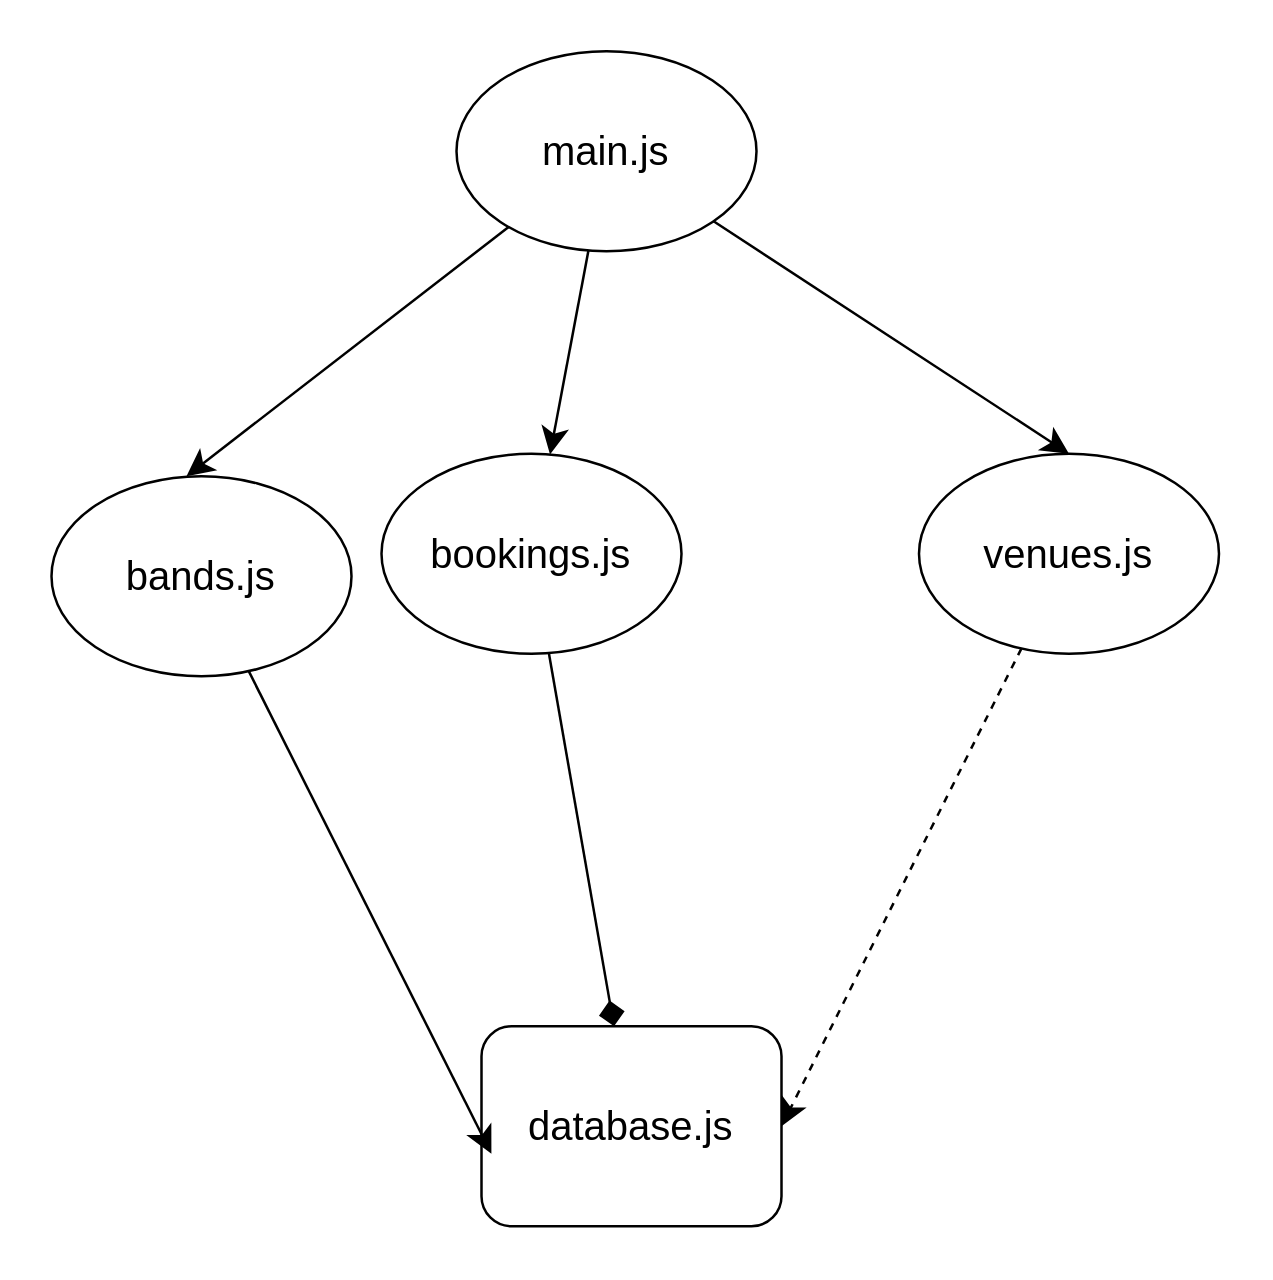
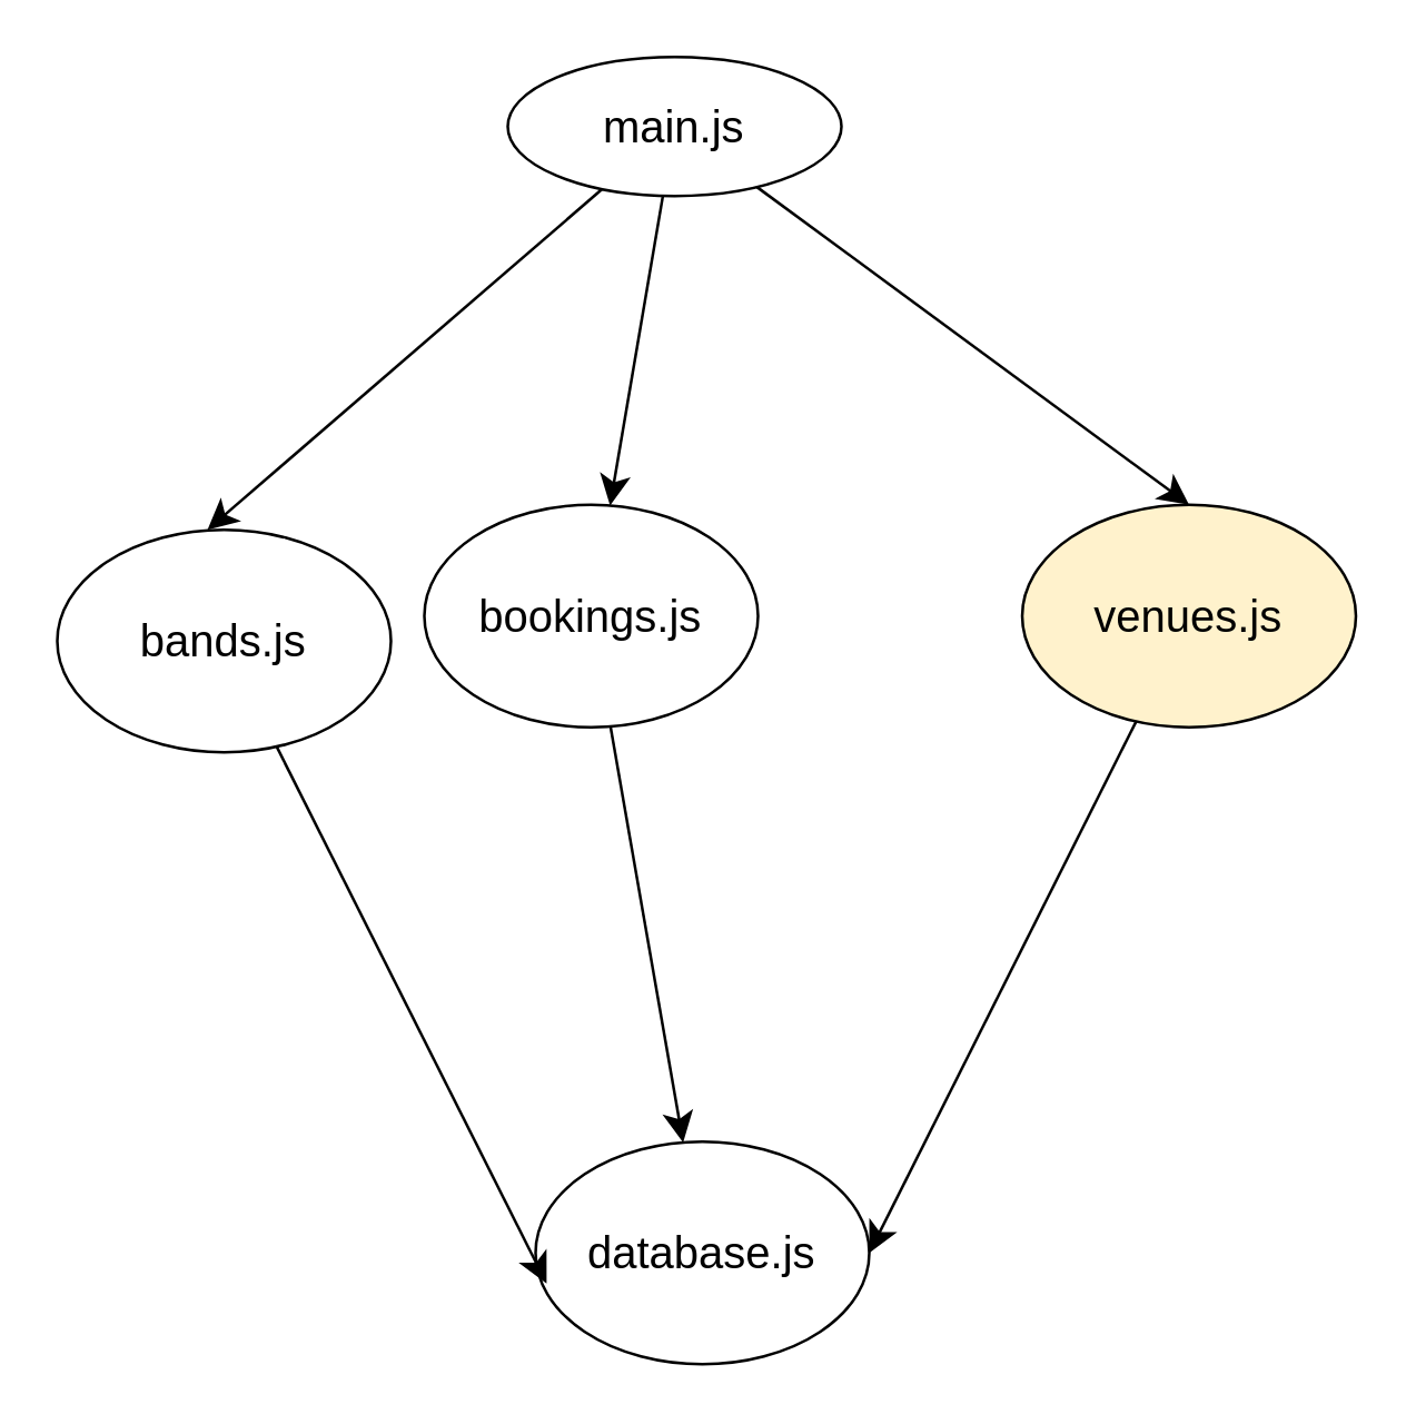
- <mxCell id="6" value="main.js" style="ellipse;whiteSpace=wrap;html=1;fontSize=16;" vertex="1" parent="1"><mxGeometry x="182" y="20" width="120" height="80" as="geometry" /></mxCell>
+ <mxCell id="6" value="main.js" style="ellipse;whiteSpace=wrap;html=1;fontSize=16;" vertex="1" parent="1"><mxGeometry x="182" y="20" width="120" height="50" as="geometry" /></mxCell>
- <mxCell id="12" value="venues.js" style="ellipse;whiteSpace=wrap;html=1;fontSize=16;" vertex="1" parent="1"><mxGeometry x="367" y="181" width="120" height="80" as="geometry" /></mxCell>
+ <mxCell id="12" value="venues.js" style="ellipse;whiteSpace=wrap;html=1;fontSize=16;fillColor=#fff2cc;" vertex="1" parent="1"><mxGeometry x="367" y="181" width="120" height="80" as="geometry" /></mxCell>
- <mxCell id="11" style="edgeStyle=none;curved=1;rounded=0;orthogonalLoop=1;jettySize=auto;html=1;entryX=1;entryY=0.5;entryDx=0;entryDy=0;fontSize=12;startSize=8;endSize=8;dashed=1;" edge="1" parent="1" source="12" target="2"><mxGeometry relative="1" as="geometry" /></mxCell>
+ <mxCell id="11" style="edgeStyle=none;curved=1;rounded=0;orthogonalLoop=1;jettySize=auto;html=1;entryX=1;entryY=0.5;entryDx=0;entryDy=0;fontSize=12;startSize=8;endSize=8;" edge="1" parent="1" source="12" target="2"><mxGeometry relative="1" as="geometry" /></mxCell>
- <mxCell id="9" style="edgeStyle=none;curved=1;rounded=0;orthogonalLoop=1;jettySize=auto;html=1;fontSize=12;startSize=8;endSize=8;endArrow=diamond;" edge="1" parent="1" source="10" target="2"><mxGeometry relative="1" as="geometry" /></mxCell>
+ <mxCell id="9" style="edgeStyle=none;curved=1;rounded=0;orthogonalLoop=1;jettySize=auto;html=1;fontSize=12;startSize=8;endSize=8;" edge="1" parent="1" source="10" target="2"><mxGeometry relative="1" as="geometry" /></mxCell>
- <mxCell id="2" value="database.js" style="whiteSpace=wrap;html=1;fontSize=16;rounded=1;" vertex="1" parent="1"><mxGeometry x="192" y="410" width="120" height="80" as="geometry" /></mxCell>
+ <mxCell id="2" value="database.js" style="ellipse;whiteSpace=wrap;html=1;fontSize=16;" vertex="1" parent="1"><mxGeometry x="192" y="410" width="120" height="80" as="geometry" /></mxCell>
